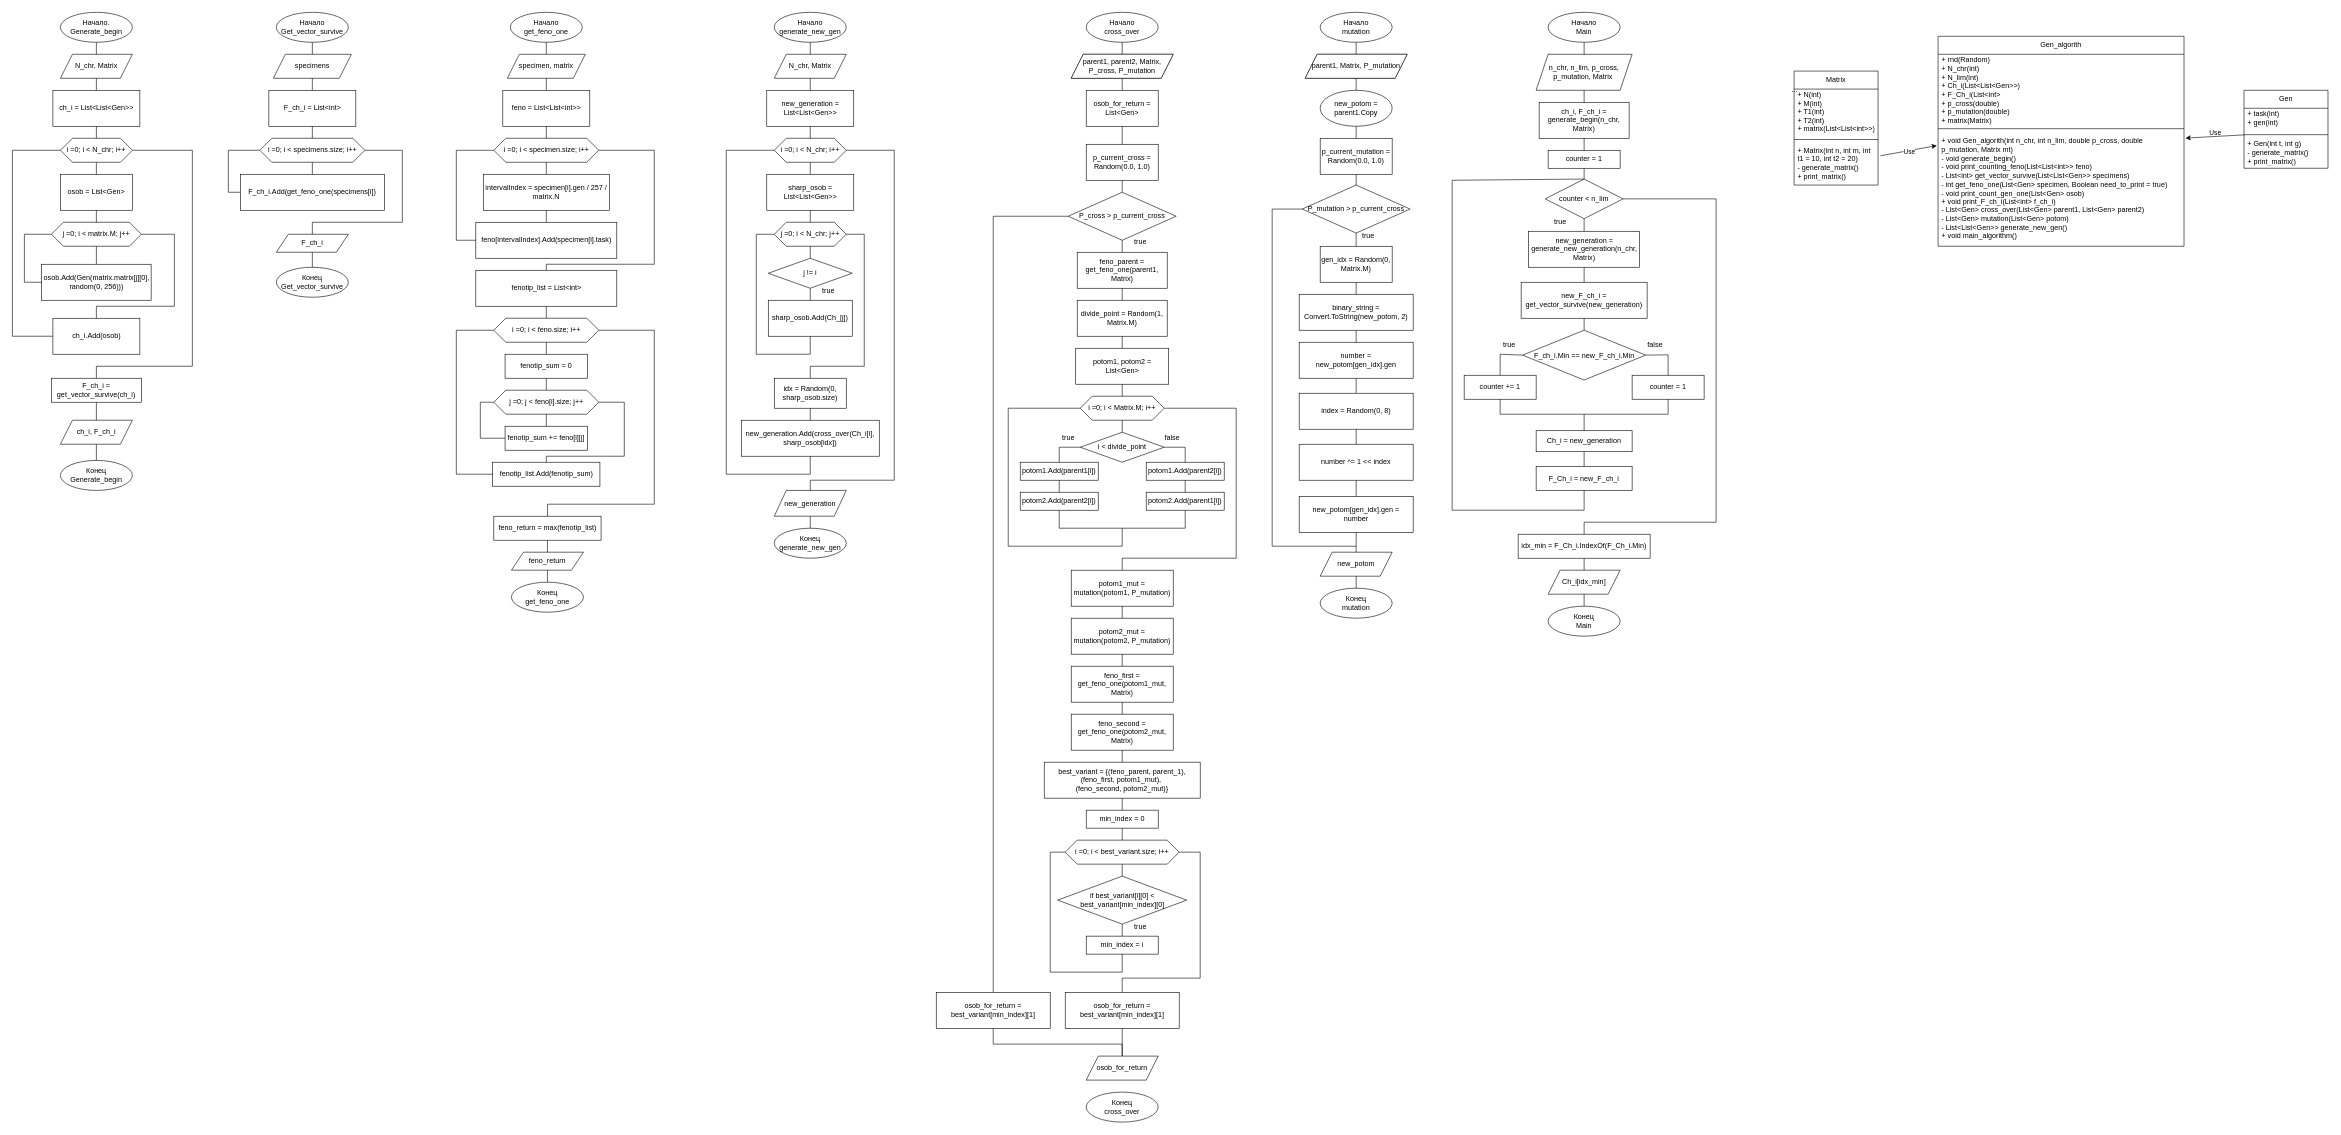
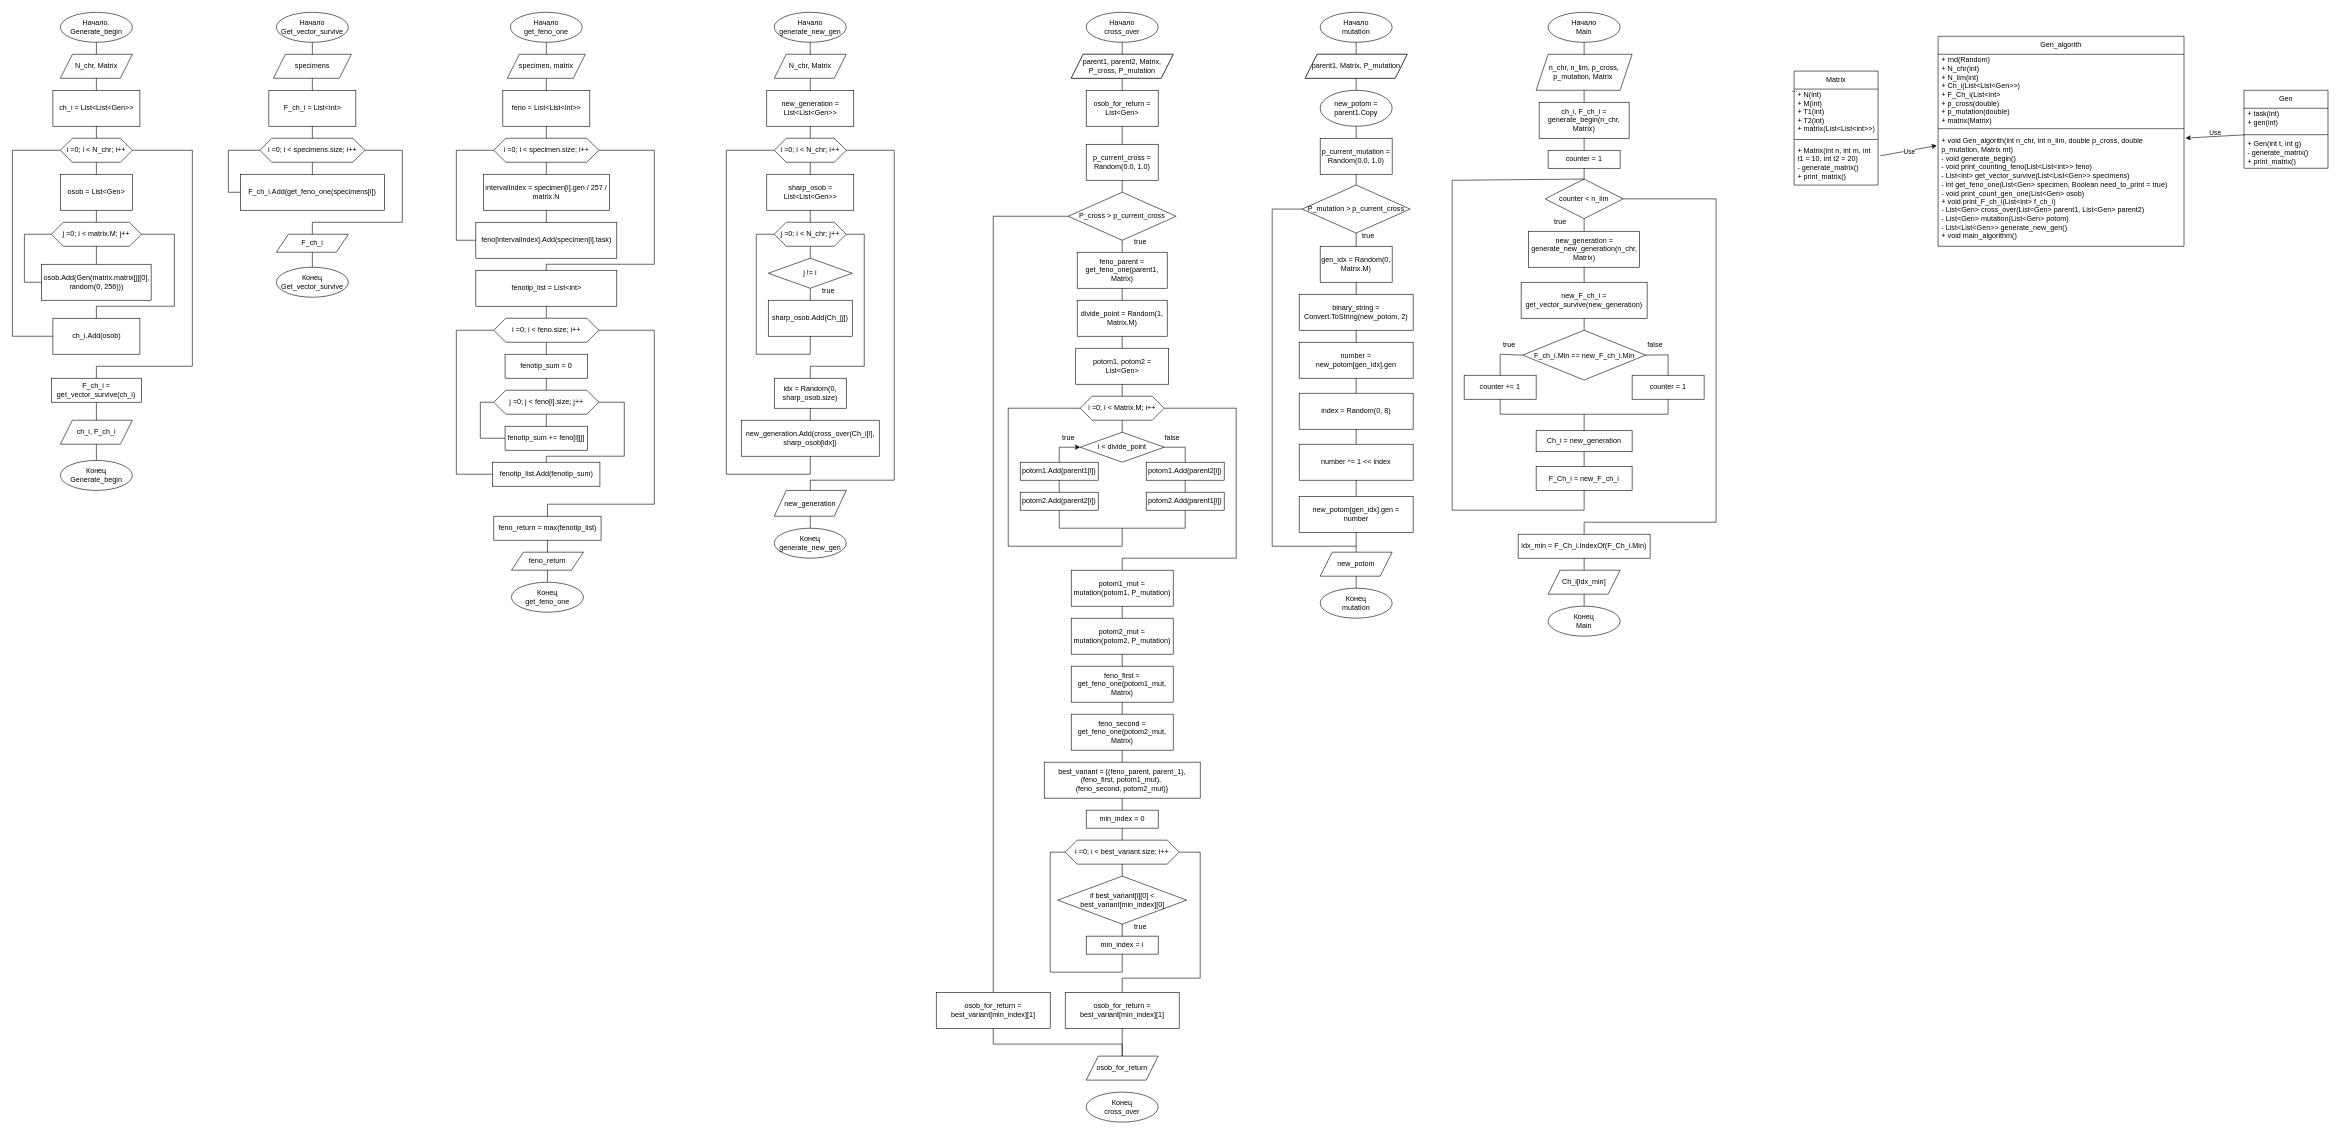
- <mxCell id="118" value="" style="endArrow=none;html=1;rounded=0;entryX=0;entryY=0.5;entryDx=0;entryDy=0;exitX=0.5;exitY=0;exitDx=0;exitDy=0;" edge="1" parent="1" source="106" target="105"><mxGeometry width="50" height="50" relative="1" as="geometry"><mxPoint x="1750" y="800" as="sourcePoint" /><mxPoint x="1800" y="750" as="targetPoint" /><Array as="points"><mxPoint x="1765" y="745" /></Array></mxGeometry></mxCell>
+ <mxCell id="118" value="" style="endArrow=classic;html=1;rounded=0;entryX=0;entryY=0.5;entryDx=0;entryDy=0;exitX=0.5;exitY=0;exitDx=0;exitDy=0;" edge="1" parent="1" source="106" target="105"><mxGeometry width="50" height="50" relative="1" as="geometry"><mxPoint x="1750" y="800" as="sourcePoint" /><mxPoint x="1800" y="750" as="targetPoint" /><Array as="points"><mxPoint x="1765" y="745" /></Array></mxGeometry></mxCell>
